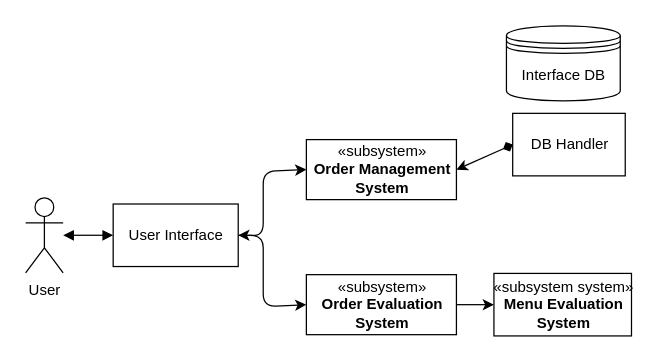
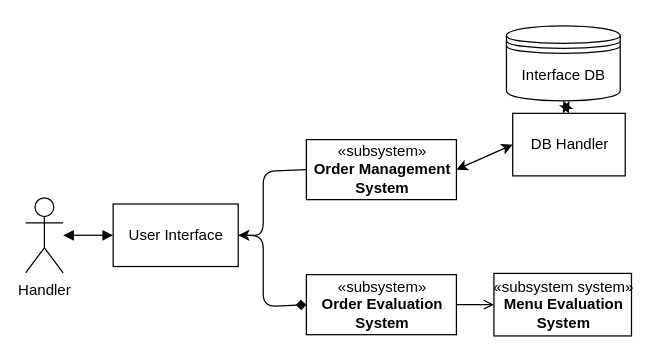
+ <mxCell id="12" value="" style="endArrow=classic;startArrow=classic;html=1;entryX=0.5;entryY=1;entryDx=0;entryDy=0;exitX=0.5;exitY=0;exitDx=0;exitDy=0;" edge="1" parent="1" source="7" target="8"><mxGeometry width="50" height="50" relative="1" as="geometry"><mxPoint x="550" y="170" as="sourcePoint" /><mxPoint x="600" y="120" as="targetPoint" /></mxGeometry></mxCell>
- <mxCell id="13" value="" style="endArrow=diamond;startArrow=classic;html=1;exitX=1;exitY=0.5;exitDx=0;exitDy=0;entryX=0;entryY=0.5;entryDx=0;entryDy=0;" edge="1" parent="1" source="5" target="7"><mxGeometry width="50" height="50" relative="1" as="geometry"><mxPoint x="320" y="90" as="sourcePoint" /><mxPoint x="370" y="40" as="targetPoint" /></mxGeometry></mxCell>
+ <mxCell id="13" value="" style="endArrow=classic;startArrow=classic;html=1;exitX=1;exitY=0.5;exitDx=0;exitDy=0;entryX=0;entryY=0.5;entryDx=0;entryDy=0;" edge="1" parent="1" source="5" target="7"><mxGeometry width="50" height="50" relative="1" as="geometry"><mxPoint x="320" y="90" as="sourcePoint" /><mxPoint x="370" y="40" as="targetPoint" /></mxGeometry></mxCell>
- <mxCell id="10" value="" style="endArrow=classic;html=1;exitX=1;exitY=0.5;exitDx=0;exitDy=0;entryX=0;entryY=0.5;entryDx=0;entryDy=0;startArrow=classic;startFill=1;" edge="1" parent="1" source="3" target="5"><mxGeometry width="50" height="50" relative="1" as="geometry"><mxPoint x="150" y="137.5" as="sourcePoint" /><mxPoint x="200" y="87.5" as="targetPoint" /><Array as="points"><mxPoint x="210" y="187.5" /><mxPoint x="210" y="136.5" /></Array></mxGeometry></mxCell>
+ <mxCell id="10" value="" style="endArrow=none;html=1;exitX=1;exitY=0.5;exitDx=0;exitDy=0;entryX=0;entryY=0.5;entryDx=0;entryDy=0;startArrow=classic;startFill=1;" edge="1" parent="1" source="3" target="5"><mxGeometry width="50" height="50" relative="1" as="geometry"><mxPoint x="150" y="137.5" as="sourcePoint" /><mxPoint x="200" y="87.5" as="targetPoint" /><Array as="points"><mxPoint x="210" y="187.5" /><mxPoint x="210" y="136.5" /></Array></mxGeometry></mxCell>
- <mxCell id="2" value="User" style="shape=umlActor;verticalLabelPosition=bottom;labelBackgroundColor=#ffffff;verticalAlign=top;html=1;" parent="1" vertex="1"><mxGeometry x="20" y="157.5" width="30" height="60" as="geometry" /></mxCell>
+ <mxCell id="2" value="Handler" style="shape=umlActor;verticalLabelPosition=bottom;labelBackgroundColor=#ffffff;verticalAlign=top;html=1;" parent="1" vertex="1"><mxGeometry x="20" y="157.5" width="30" height="60" as="geometry" /></mxCell>
- <mxCell id="14" value="" style="endArrow=classic;html=1;exitX=1;exitY=0.5;exitDx=0;exitDy=0;entryX=0;entryY=0.5;entryDx=0;entryDy=0;" edge="1" parent="1" source="6" target="9"><mxGeometry width="50" height="50" relative="1" as="geometry"><mxPoint x="370" y="340" as="sourcePoint" /><mxPoint x="420" y="290" as="targetPoint" /></mxGeometry></mxCell>
+ <mxCell id="14" value="" style="endArrow=open;html=1;exitX=1;exitY=0.5;exitDx=0;exitDy=0;entryX=0;entryY=0.5;entryDx=0;entryDy=0;" edge="1" parent="1" source="6" target="9"><mxGeometry width="50" height="50" relative="1" as="geometry"><mxPoint x="370" y="340" as="sourcePoint" /><mxPoint x="420" y="290" as="targetPoint" /></mxGeometry></mxCell>
- <mxCell id="11" value="" style="endArrow=classic;html=1;exitX=1;exitY=0.5;exitDx=0;exitDy=0;entryX=0;entryY=0.5;entryDx=0;entryDy=0;" edge="1" parent="1" source="3" target="6"><mxGeometry width="50" height="50" relative="1" as="geometry"><mxPoint x="220" y="317.5" as="sourcePoint" /><mxPoint x="270" y="267.5" as="targetPoint" /><Array as="points"><mxPoint x="210" y="187.5" /><mxPoint x="210" y="244.5" /></Array></mxGeometry></mxCell>
+ <mxCell id="11" value="" style="endArrow=diamond;html=1;exitX=1;exitY=0.5;exitDx=0;exitDy=0;entryX=0;entryY=0.5;entryDx=0;entryDy=0;" edge="1" parent="1" source="3" target="6"><mxGeometry width="50" height="50" relative="1" as="geometry"><mxPoint x="220" y="317.5" as="sourcePoint" /><mxPoint x="270" y="267.5" as="targetPoint" /><Array as="points"><mxPoint x="210" y="187.5" /><mxPoint x="210" y="244.5" /></Array></mxGeometry></mxCell>
